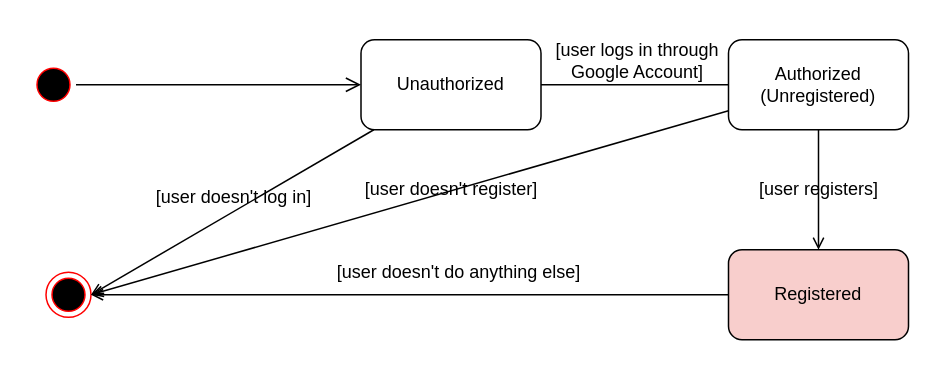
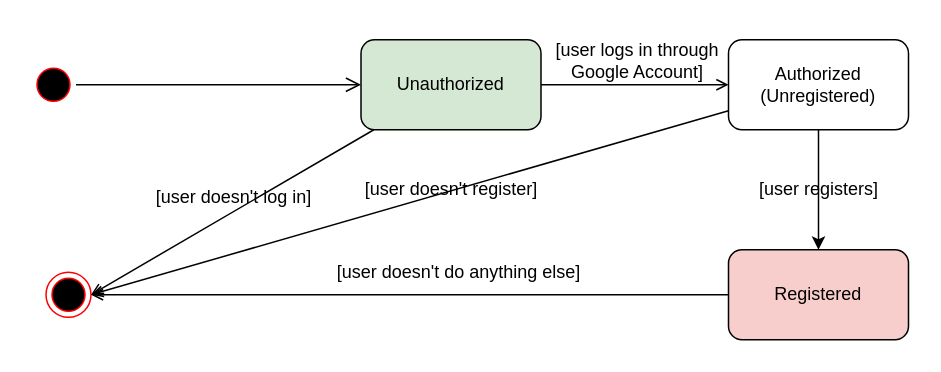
- <mxCell id="6" value="Unauthorized" style="rounded=1;whiteSpace=wrap;html=1;" vertex="1" parent="1"><mxGeometry x="240" y="26" width="120" height="60" as="geometry" /></mxCell>
+ <mxCell id="6" value="Unauthorized" style="rounded=1;whiteSpace=wrap;html=1;fillColor=#d5e8d4;" vertex="1" parent="1"><mxGeometry x="240" y="26" width="120" height="60" as="geometry" /></mxCell>
- <mxCell id="5" style="edgeStyle=orthogonalEdgeStyle;rounded=0;orthogonalLoop=1;jettySize=auto;html=1;entryX=0;entryY=0.5;entryDx=0;entryDy=0;endArrow=none;endFill=0;" edge="1" parent="1" source="6" target="11"><mxGeometry relative="1" as="geometry" /></mxCell>
+ <mxCell id="5" style="edgeStyle=orthogonalEdgeStyle;rounded=0;orthogonalLoop=1;jettySize=auto;html=1;entryX=0;entryY=0.5;entryDx=0;entryDy=0;endArrow=open;endFill=0;" edge="1" parent="1" source="6" target="11"><mxGeometry relative="1" as="geometry" /></mxCell>
- <mxCell id="10" style="edgeStyle=orthogonalEdgeStyle;rounded=0;orthogonalLoop=1;jettySize=auto;html=1;entryX=0.5;entryY=0;entryDx=0;entryDy=0;endArrow=open;" edge="1" parent="1" source="11" target="15"><mxGeometry relative="1" as="geometry" /></mxCell>
+ <mxCell id="10" style="edgeStyle=orthogonalEdgeStyle;rounded=0;orthogonalLoop=1;jettySize=auto;html=1;entryX=0.5;entryY=0;entryDx=0;entryDy=0;" edge="1" parent="1" source="11" target="15"><mxGeometry relative="1" as="geometry" /></mxCell>
